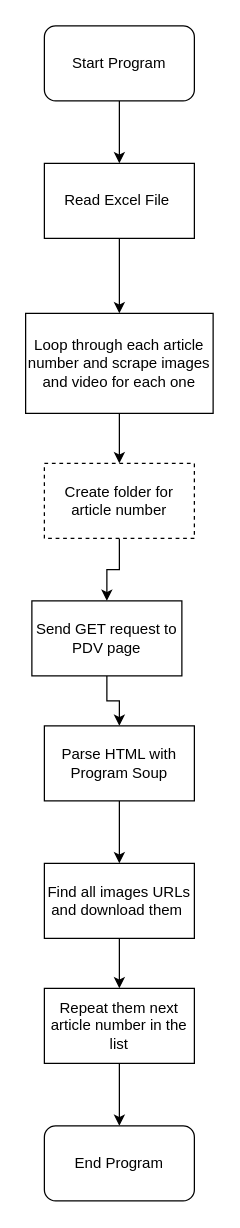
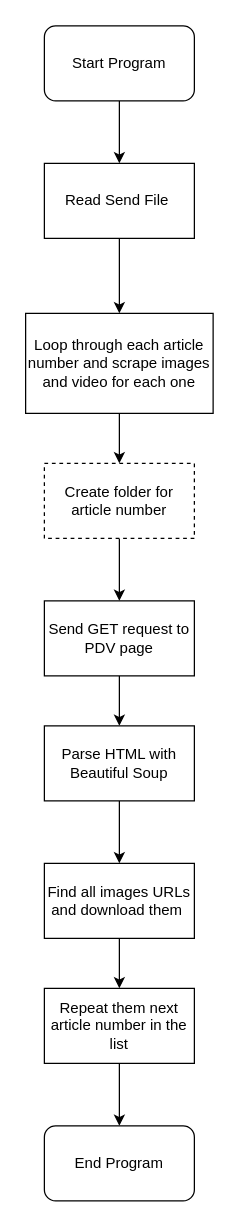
- <mxCell id="5" value="Read Excel File&amp;nbsp;" style="rounded=0;whiteSpace=wrap;html=1;" vertex="1" parent="1"><mxGeometry x="35" y="130" width="120" height="60" as="geometry" /></mxCell>
+ <mxCell id="5" value="Read Send File&amp;nbsp;" style="rounded=0;whiteSpace=wrap;html=1;" vertex="1" parent="1"><mxGeometry x="35" y="130" width="120" height="60" as="geometry" /></mxCell>
- <mxCell id="11" value="Send GET request to PDV page" style="rounded=0;whiteSpace=wrap;html=1;" vertex="1" parent="1"><mxGeometry x="25" y="480" width="120" height="60" as="geometry" /></mxCell>
+ <mxCell id="11" value="Send GET request to PDV page" style="rounded=0;whiteSpace=wrap;html=1;" vertex="1" parent="1"><mxGeometry x="35" y="480" width="120" height="60" as="geometry" /></mxCell>
- <mxCell id="13" value="Parse HTML with Program Soup" style="rounded=0;whiteSpace=wrap;html=1;" vertex="1" parent="1"><mxGeometry x="35" y="580" width="120" height="60" as="geometry" /></mxCell>
+ <mxCell id="13" value="Parse HTML with Beautiful Soup" style="rounded=0;whiteSpace=wrap;html=1;" vertex="1" parent="1"><mxGeometry x="35" y="580" width="120" height="60" as="geometry" /></mxCell>
